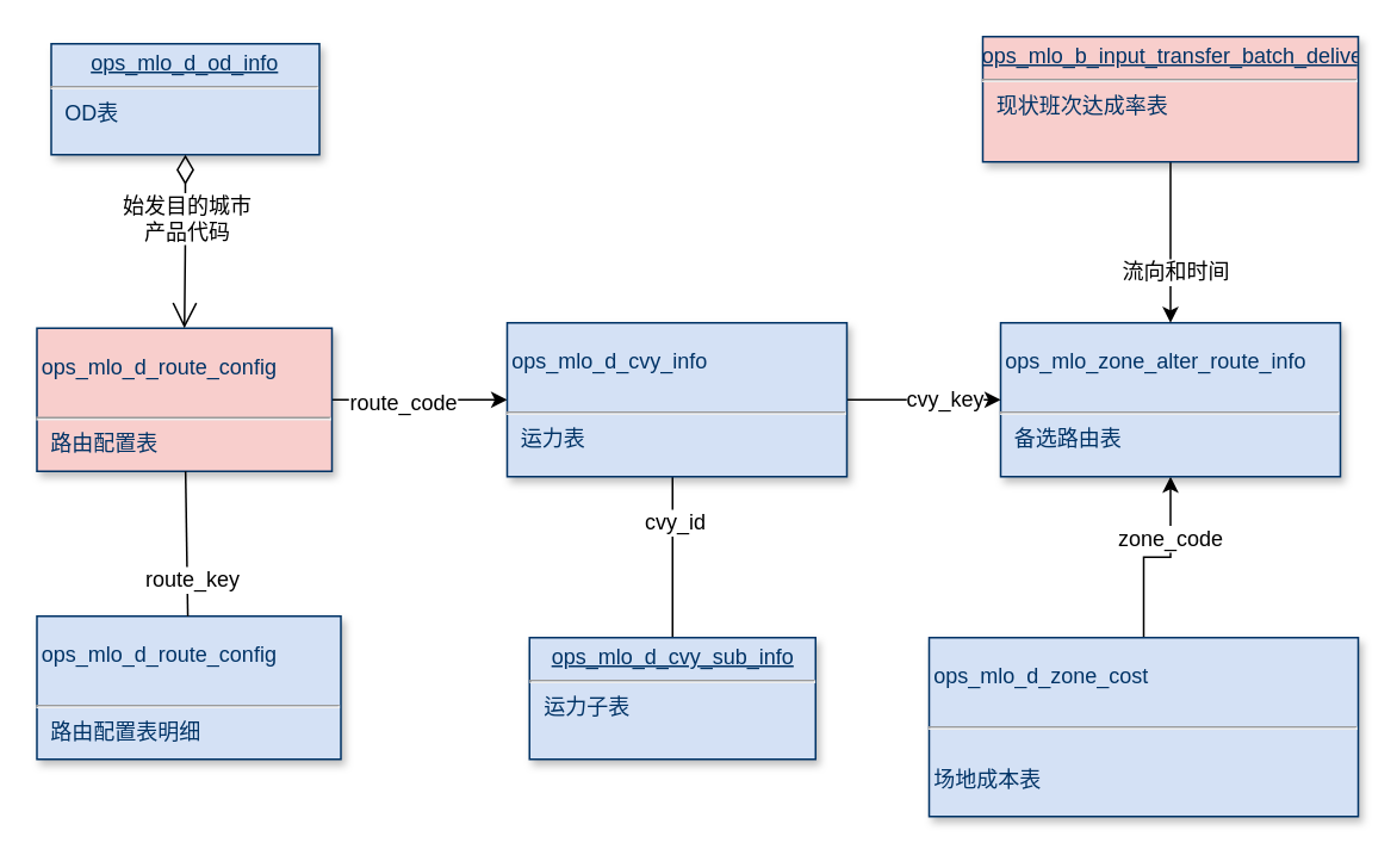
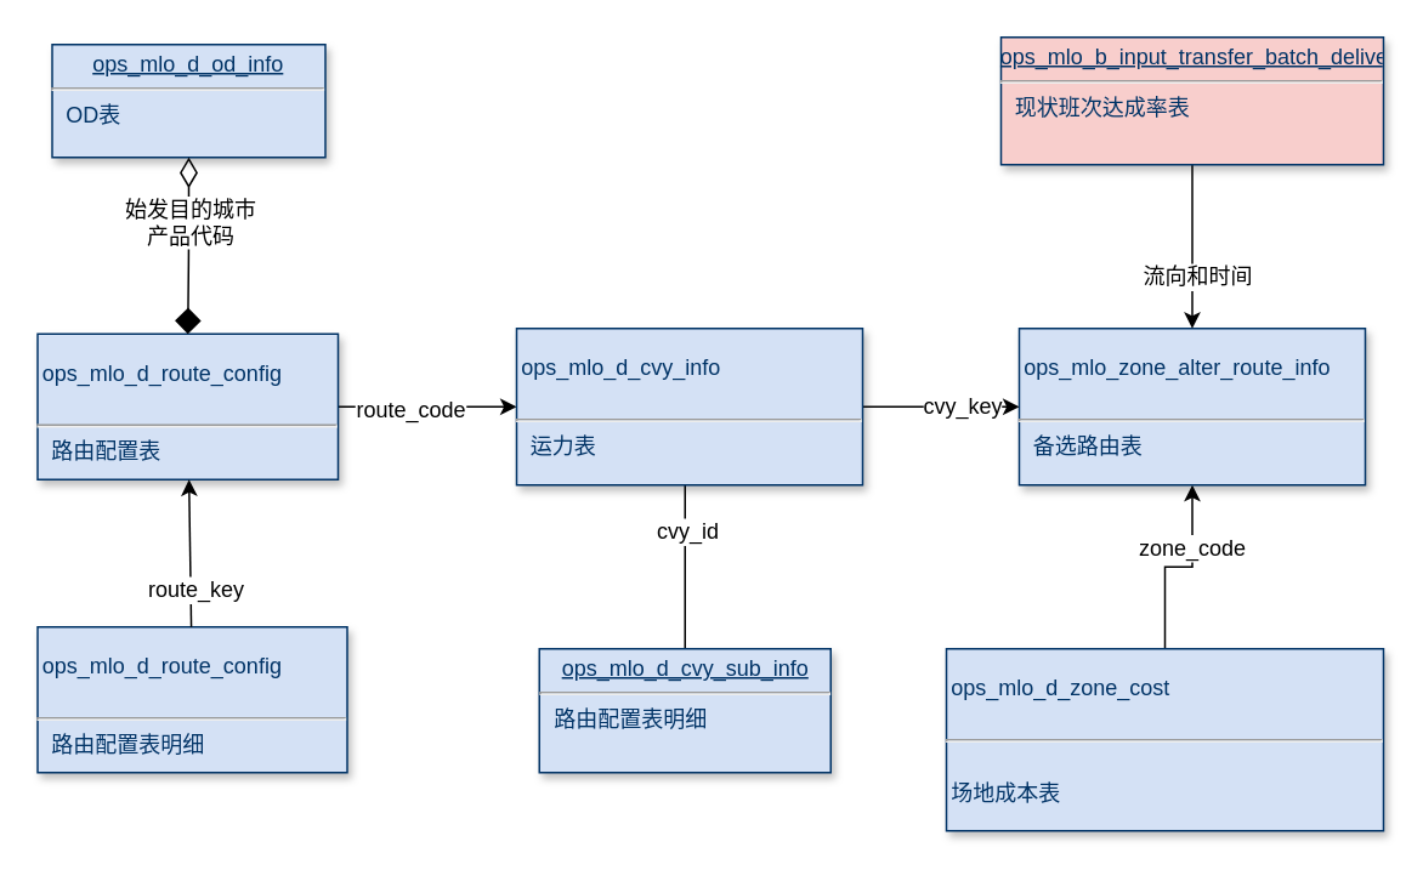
- <mxCell id="20" value="" style="endArrow=open;endSize=12;startArrow=diamondThin;startSize=14;startFill=0;edgeStyle=orthogonalEdgeStyle" parent="1" source="12" target="5" edge="1"><mxGeometry x="620" y="340" as="geometry"><mxPoint x="610" y="250" as="sourcePoint" /><mxPoint x="770" y="250" as="targetPoint" /></mxGeometry></mxCell>
+ <mxCell id="20" value="" style="endArrow=diamond;endSize=12;startArrow=diamondThin;startSize=14;startFill=0;edgeStyle=orthogonalEdgeStyle;" parent="1" source="12" target="5" edge="1"><mxGeometry x="620" y="340" as="geometry"><mxPoint x="610" y="250" as="sourcePoint" /><mxPoint x="770" y="250" as="targetPoint" /></mxGeometry></mxCell>
- <mxCell id="5" value="&lt;table&gt;&lt;tbody&gt;&lt;tr&gt;&lt;td valign=&quot;top&quot;&gt;&lt;p&gt;&lt;span lang=&quot;EN-US&quot;&gt;ops_mlo_d_route_config&lt;/span&gt;&lt;/p&gt;&lt;/td&gt;&lt;/tr&gt;&lt;/tbody&gt;&lt;/table&gt;&lt;hr&gt;&lt;p style=&quot;margin: 0px ; margin-left: 8px&quot;&gt;&lt;span&gt;路由配置表&lt;/span&gt;&lt;br&gt;&lt;/p&gt;" style="verticalAlign=top;align=left;overflow=fill;fontSize=12;fontFamily=Helvetica;html=1;strokeColor=#003366;shadow=1;fillColor=#f8cecc;fontColor=#003366;" parent="1" vertex="1"><mxGeometry x="20" y="183" width="165" height="80" as="geometry" /></mxCell>
+ <mxCell id="5" value="&lt;table&gt;&lt;tbody&gt;&lt;tr&gt;&lt;td valign=&quot;top&quot;&gt;&lt;p&gt;&lt;span lang=&quot;EN-US&quot;&gt;ops_mlo_d_route_config&lt;/span&gt;&lt;/p&gt;&lt;/td&gt;&lt;/tr&gt;&lt;/tbody&gt;&lt;/table&gt;&lt;hr&gt;&lt;p style=&quot;margin: 0px ; margin-left: 8px&quot;&gt;&lt;span&gt;路由配置表&lt;/span&gt;&lt;br&gt;&lt;/p&gt;" style="verticalAlign=top;align=left;overflow=fill;fontSize=12;fontFamily=Helvetica;html=1;strokeColor=#003366;shadow=1;fillColor=#D4E1F5;fontColor=#003366" parent="1" vertex="1"><mxGeometry x="20" y="183" width="165" height="80" as="geometry" /></mxCell>
- <mxCell id="24" value="" style="endArrow=none;html=1;" parent="1" source="23" target="5" edge="1"><mxGeometry width="50" height="50" relative="1" as="geometry"><mxPoint x="100" y="356.5" as="sourcePoint" /><mxPoint x="150" y="306.5" as="targetPoint" /></mxGeometry></mxCell>
+ <mxCell id="24" value="" style="endArrow=classic;html=1;" parent="1" source="23" target="5" edge="1"><mxGeometry width="50" height="50" relative="1" as="geometry"><mxPoint x="100" y="356.5" as="sourcePoint" /><mxPoint x="150" y="306.5" as="targetPoint" /></mxGeometry></mxCell>
- <mxCell id="11" value="&lt;p style=&quot;margin: 0px ; margin-top: 4px ; text-align: center ; text-decoration: underline&quot;&gt;&lt;span lang=&quot;EN-US&quot;&gt;ops_mlo_d_cvy_sub_info&lt;/span&gt;&lt;br&gt;&lt;/p&gt;&lt;hr&gt;&lt;p style=&quot;margin: 0px ; margin-left: 8px&quot;&gt;运力子表&lt;/p&gt;" style="verticalAlign=top;align=left;overflow=fill;fontSize=12;fontFamily=Helvetica;html=1;strokeColor=#003366;shadow=1;fillColor=#D4E1F5;fontColor=#003366" parent="1" vertex="1"><mxGeometry x="295.5" y="356" width="160" height="68" as="geometry" /></mxCell>
+ <mxCell id="11" value="&lt;p style=&quot;margin: 0px ; margin-top: 4px ; text-align: center ; text-decoration: underline&quot;&gt;&lt;span lang=&quot;EN-US&quot;&gt;ops_mlo_d_cvy_sub_info&lt;/span&gt;&lt;br&gt;&lt;/p&gt;&lt;hr&gt;&lt;p style=&quot;margin: 0px ; margin-left: 8px&quot;&gt;路由配置表明细&lt;/p&gt;" style="verticalAlign=top;align=left;overflow=fill;fontSize=12;fontFamily=Helvetica;html=1;strokeColor=#003366;shadow=1;fillColor=#D4E1F5;fontColor=#003366" parent="1" vertex="1"><mxGeometry x="295.5" y="356" width="160" height="68" as="geometry" /></mxCell>
